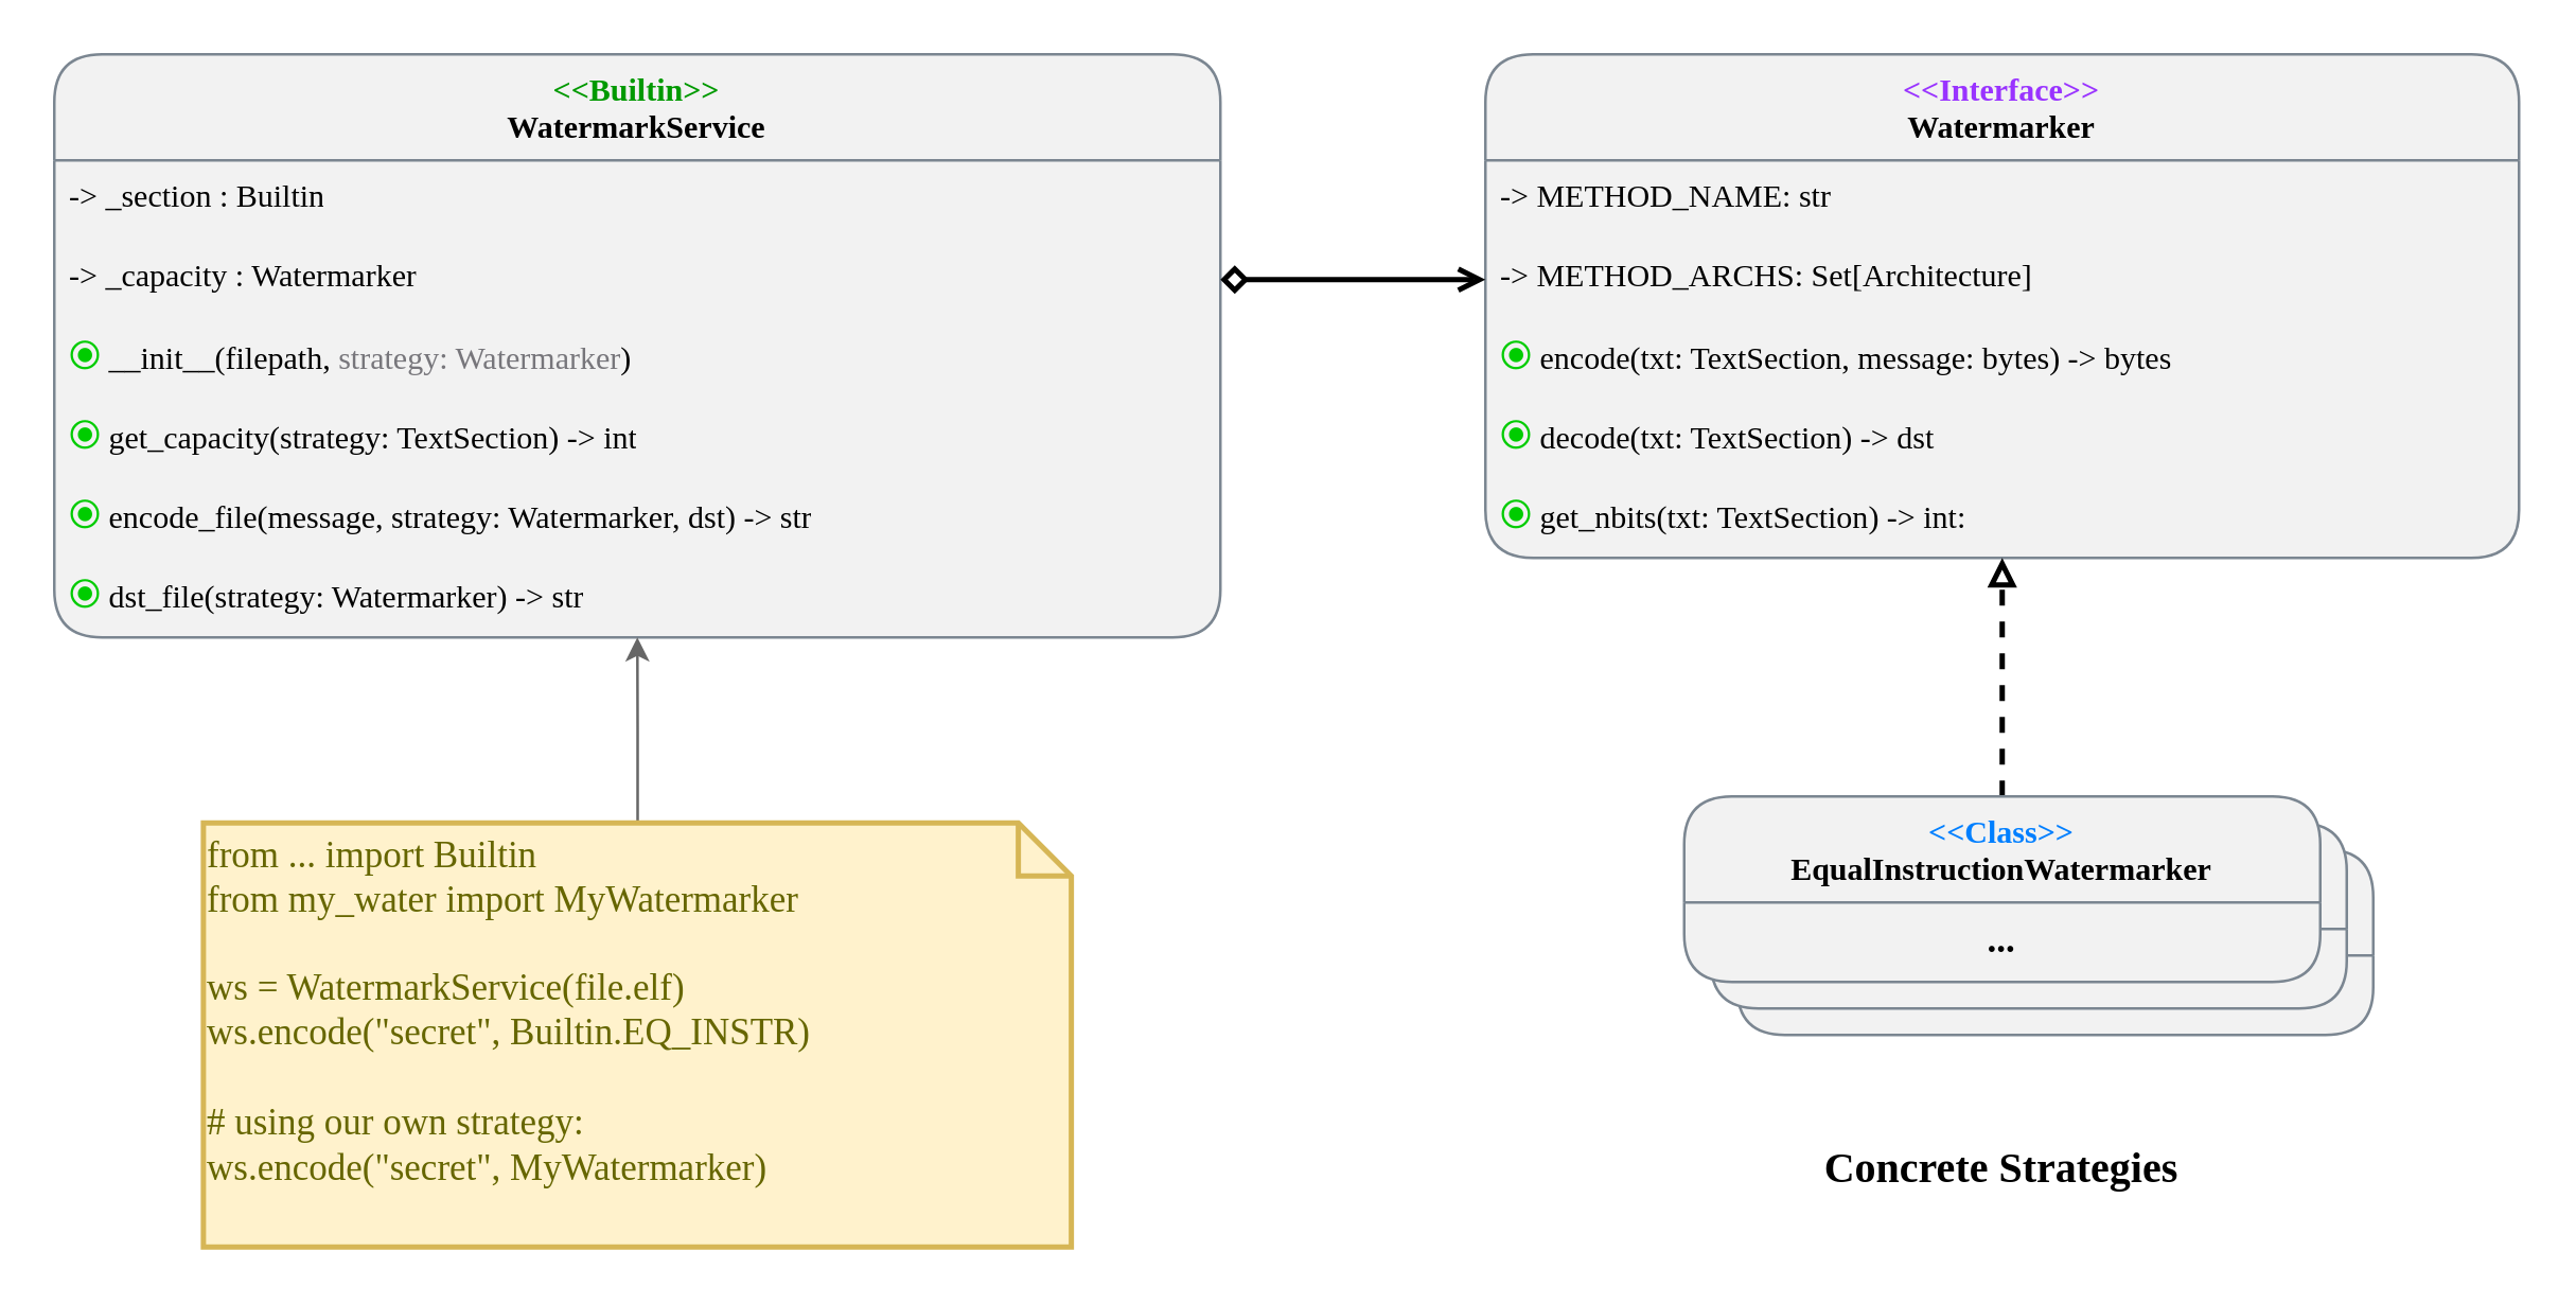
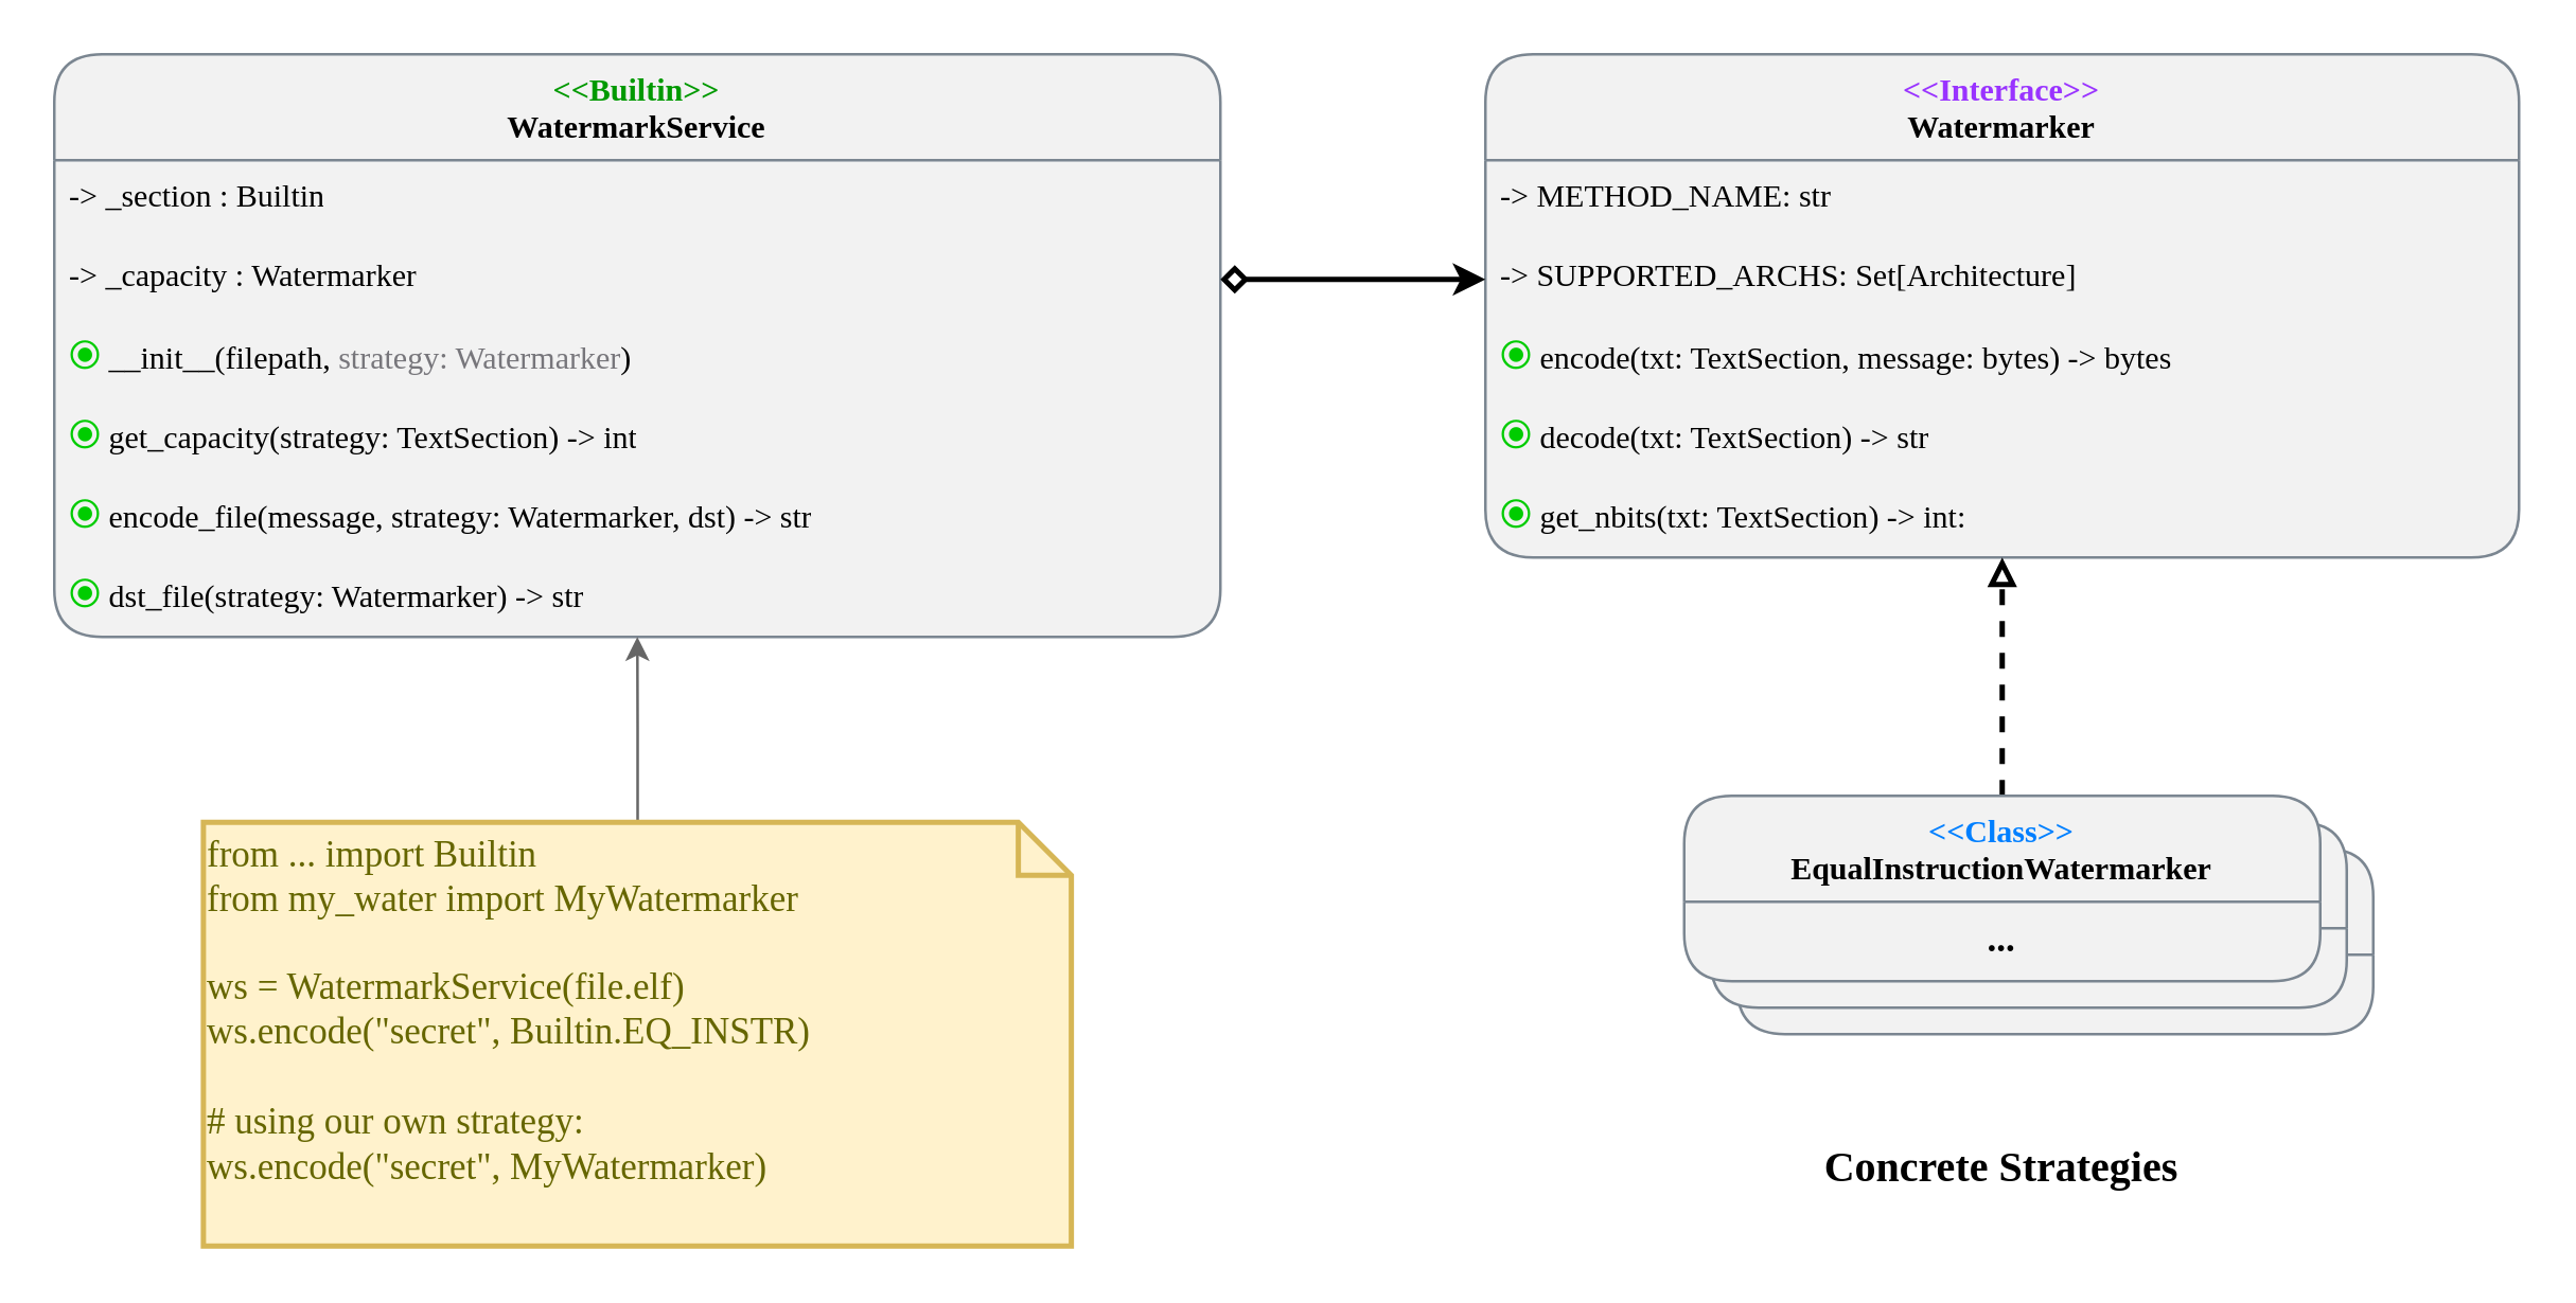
- <mxCell id="6" value="-&amp;gt; METHOD_ARCHS: Set[Architecture]" style="text;strokeColor=none;fillColor=none;align=left;verticalAlign=top;spacingLeft=4;spacingRight=4;overflow=hidden;rotatable=0;points=[[0,0.5],[1,0.5]];portConstraint=eastwest;whiteSpace=wrap;html=1;fontFamily=JetBrains Mono;fontSource=https%3A%2F%2Ffonts.googleapis.com%2Fcss%3Ffamily%3DJetBrains%2BMono;rounded=1;swimlaneLine=1;" vertex="1" parent="4"><mxGeometry y="70" width="390" height="30" as="geometry" /></mxCell>
+ <mxCell id="6" value="-&amp;gt; SUPPORTED_ARCHS: Set[Architecture]" style="text;strokeColor=none;fillColor=none;align=left;verticalAlign=top;spacingLeft=4;spacingRight=4;overflow=hidden;rotatable=0;points=[[0,0.5],[1,0.5]];portConstraint=eastwest;whiteSpace=wrap;html=1;fontFamily=JetBrains Mono;fontSource=https%3A%2F%2Ffonts.googleapis.com%2Fcss%3Ffamily%3DJetBrains%2BMono;rounded=1;swimlaneLine=1;" vertex="1" parent="4"><mxGeometry y="70" width="390" height="30" as="geometry" /></mxCell>
- <mxCell id="25" style="edgeStyle=orthogonalEdgeStyle;rounded=0;orthogonalLoop=1;jettySize=auto;html=1;startArrow=diamond;startFill=0;shadow=0;strokeWidth=2;endArrow=open;" edge="1" parent="1" source="12" target="4"><mxGeometry relative="1" as="geometry"><Array as="points"><mxPoint x="540" y="105" /><mxPoint x="540" y="105" /></Array></mxGeometry></mxCell>
+ <mxCell id="25" style="edgeStyle=orthogonalEdgeStyle;rounded=0;orthogonalLoop=1;jettySize=auto;html=1;startArrow=diamond;startFill=0;shadow=0;strokeWidth=2;" edge="1" parent="1" source="12" target="4"><mxGeometry relative="1" as="geometry"><Array as="points"><mxPoint x="540" y="105" /><mxPoint x="540" y="105" /></Array></mxGeometry></mxCell>
- <mxCell id="8" value="&lt;span style=&quot;font-size:125%;line-height:1em&quot;&gt;&lt;span style=&quot;color: rgb(0, 204, 0);&quot;&gt;⦿&lt;/span&gt;&lt;/span&gt; decode(&lt;span style=&quot;white-space: pre-wrap&quot;&gt;txt: TextSection&lt;/span&gt;) -&amp;gt; dst" style="text;strokeColor=none;fillColor=none;align=left;verticalAlign=top;spacingLeft=4;spacingRight=4;overflow=hidden;rotatable=0;points=[[0,0.5],[1,0.5]];portConstraint=eastwest;whiteSpace=wrap;html=1;fontFamily=JetBrains Mono;fontSource=https%3A%2F%2Ffonts.googleapis.com%2Fcss%3Ffamily%3DJetBrains%2BMono;rounded=1;swimlaneLine=1;" vertex="1" parent="4"><mxGeometry y="130" width="390" height="30" as="geometry" /></mxCell>
+ <mxCell id="8" value="&lt;span style=&quot;font-size:125%;line-height:1em&quot;&gt;&lt;span style=&quot;color: rgb(0, 204, 0);&quot;&gt;⦿&lt;/span&gt;&lt;/span&gt; decode(&lt;span style=&quot;white-space: pre-wrap&quot;&gt;txt: TextSection&lt;/span&gt;) -&amp;gt; str" style="text;strokeColor=none;fillColor=none;align=left;verticalAlign=top;spacingLeft=4;spacingRight=4;overflow=hidden;rotatable=0;points=[[0,0.5],[1,0.5]];portConstraint=eastwest;whiteSpace=wrap;html=1;fontFamily=JetBrains Mono;fontSource=https%3A%2F%2Ffonts.googleapis.com%2Fcss%3Ffamily%3DJetBrains%2BMono;rounded=1;swimlaneLine=1;" vertex="1" parent="4"><mxGeometry y="130" width="390" height="30" as="geometry" /></mxCell>
